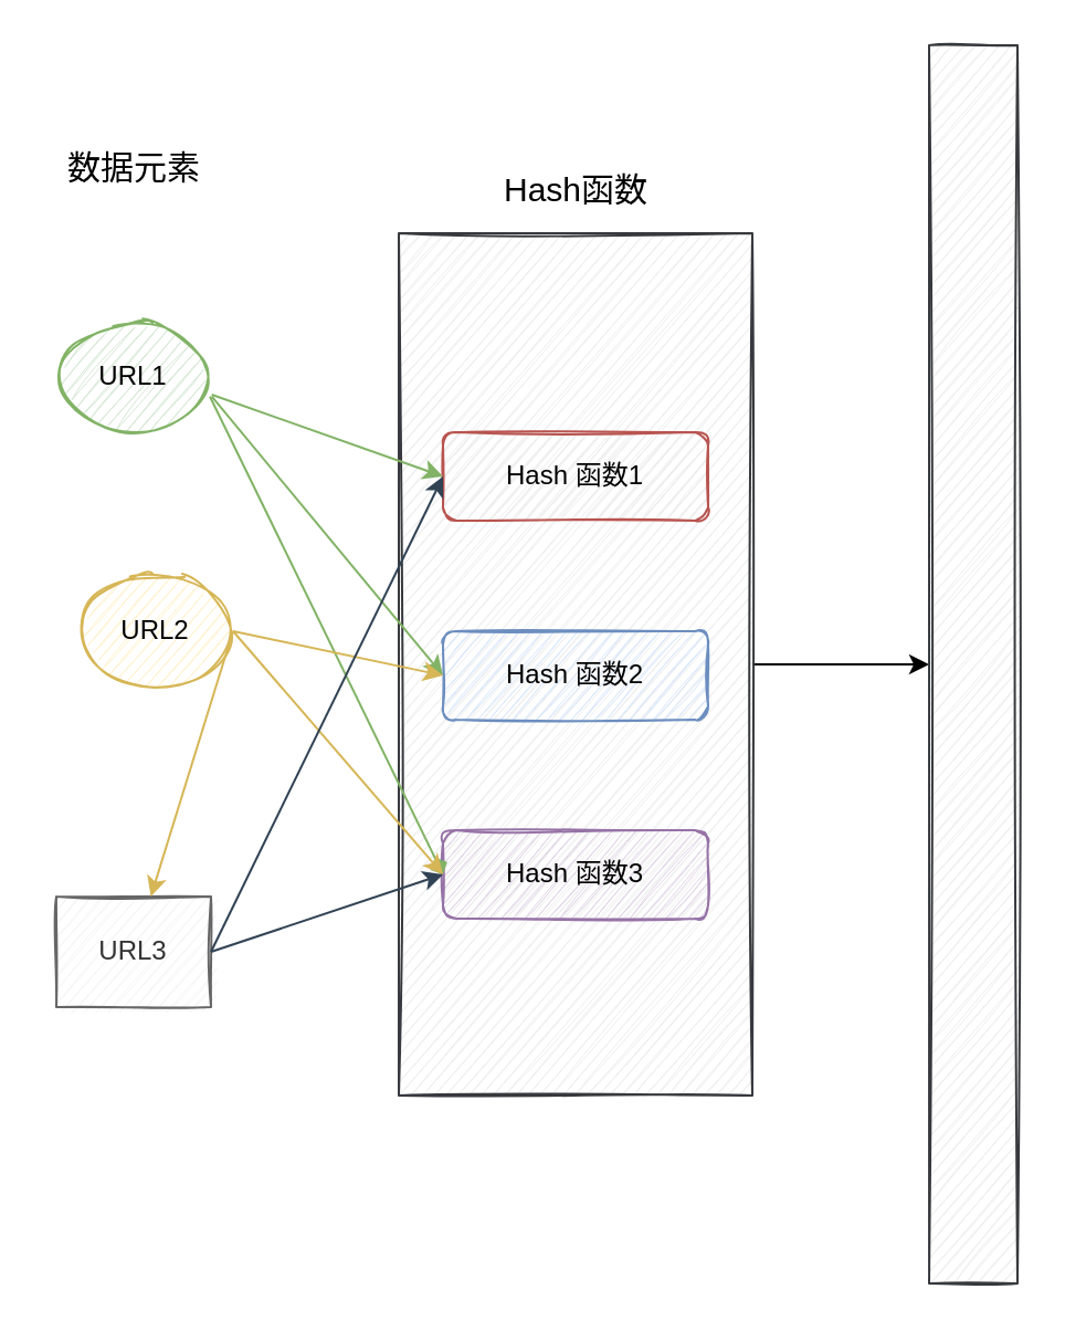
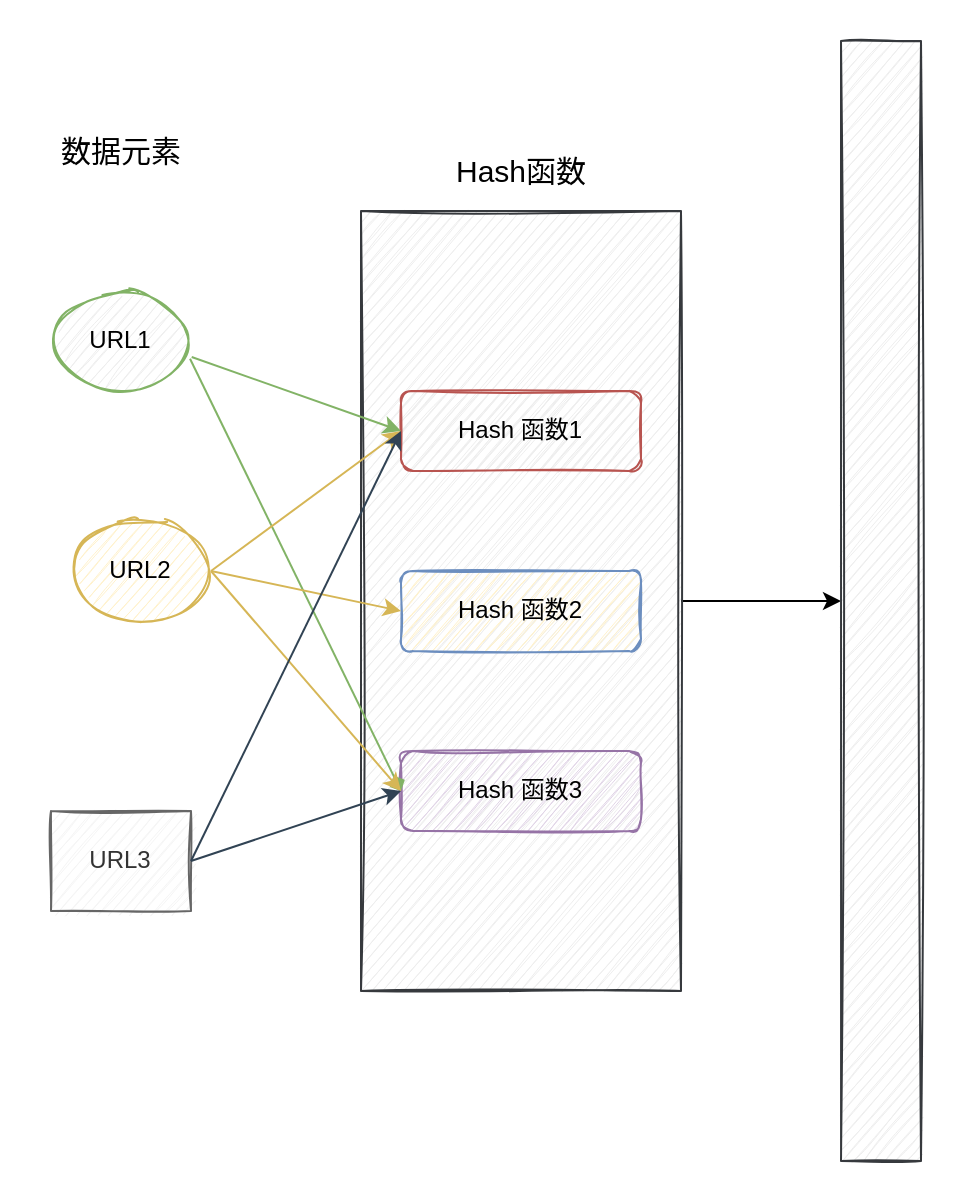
- <mxCell id="9" value="URL1" style="ellipse;whiteSpace=wrap;html=1;rounded=1;shadow=0;glass=0;sketch=1;strokeColor=#82b366;fillColor=#d5e8d4;" vertex="1" parent="1"><mxGeometry x="25" y="145" width="70" height="50" as="geometry" /></mxCell>
+ <mxCell id="9" value="URL1" style="ellipse;whiteSpace=wrap;html=1;rounded=1;shadow=0;glass=0;sketch=1;strokeColor=#82b366;fillColor=#eeeeee;" vertex="1" parent="1"><mxGeometry x="25" y="145" width="70" height="50" as="geometry" /></mxCell>
- <mxCell id="13" value="" style="endArrow=classic;html=1;entryX=0;entryY=0.5;entryDx=0;entryDy=0;exitX=1.005;exitY=0.677;exitDx=0;exitDy=0;exitPerimeter=0;fillColor=#d5e8d4;strokeColor=#82b366;" edge="1" parent="1" source="9" target="5"><mxGeometry width="50" height="50" relative="1" as="geometry"><mxPoint x="105.35" y="188" as="sourcePoint" /><mxPoint x="210" y="225" as="targetPoint" /></mxGeometry></mxCell>
- <mxCell id="5" value="Hash 函数2" style="rounded=1;whiteSpace=wrap;html=1;fillColor=#dae8fc;strokeColor=#6c8ebf;shadow=0;sketch=1;glass=0;" vertex="1" parent="1"><mxGeometry x="200" y="285" width="120" height="40" as="geometry" /></mxCell>
+ <mxCell id="5" value="Hash 函数2" style="rounded=1;whiteSpace=wrap;html=1;fillColor=#fff2cc;strokeColor=#6c8ebf;shadow=0;sketch=1;glass=0;" vertex="1" parent="1"><mxGeometry x="200" y="285" width="120" height="40" as="geometry" /></mxCell>
- <mxCell id="15" value="" style="endArrow=classic;html=1;exitX=1;exitY=0.5;exitDx=0;exitDy=0;fillColor=#fff2cc;strokeColor=#d6b656;" edge="1" parent="1" source="10" target="11"><mxGeometry width="50" height="50" relative="1" as="geometry"><mxPoint x="370" y="325" as="sourcePoint" /><mxPoint x="420" y="275" as="targetPoint" /></mxGeometry></mxCell>
+ <mxCell id="15" value="" style="endArrow=classic;html=1;exitX=1;exitY=0.5;exitDx=0;exitDy=0;entryX=0;entryY=0.5;entryDx=0;entryDy=0;fillColor=#fff2cc;strokeColor=#d6b656;" edge="1" parent="1" source="10" target="4"><mxGeometry width="50" height="50" relative="1" as="geometry"><mxPoint x="370" y="325" as="sourcePoint" /><mxPoint x="420" y="275" as="targetPoint" /></mxGeometry></mxCell>
